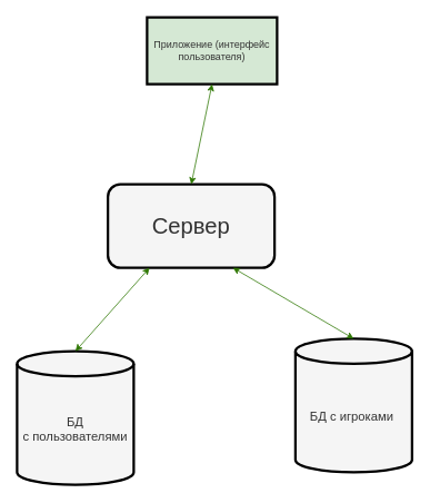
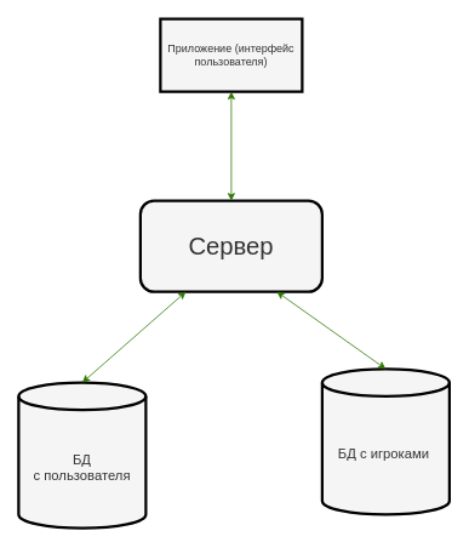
- <mxCell id="2" value="Приложение (интерфейс пользователя)" style="rounded=0;whiteSpace=wrap;html=1;fillColor=#d5e8d4;fontColor=#333333;strokeColor=#000000;strokeWidth=3;" vertex="1" parent="1"><mxGeometry x="176" y="20" width="156" height="80" as="geometry" /></mxCell>
+ <mxCell id="2" value="Приложение (интерфейс пользователя)" style="rounded=0;whiteSpace=wrap;html=1;fillColor=#f5f5f5;fontColor=#333333;strokeColor=#000000;strokeWidth=3;" vertex="1" parent="1"><mxGeometry x="176" y="20" width="156" height="80" as="geometry" /></mxCell>
- <mxCell id="3" value="&lt;font style=&quot;font-size: 27px;&quot;&gt;Сервер&lt;/font&gt;" style="rounded=1;whiteSpace=wrap;html=1;fillColor=#f5f5f5;fontColor=#333333;strokeColor=#000000;strokeWidth=3;" vertex="1" parent="1"><mxGeometry x="129" y="220" width="200" height="100" as="geometry" /></mxCell>
+ <mxCell id="3" value="&lt;font style=&quot;font-size: 27px;&quot;&gt;Сервер&lt;/font&gt;" style="rounded=1;whiteSpace=wrap;html=1;fillColor=#f5f5f5;fontColor=#333333;strokeColor=#000000;strokeWidth=3;" vertex="1" parent="1"><mxGeometry x="154" y="220" width="200" height="100" as="geometry" /></mxCell>
- <mxCell id="4" value="&lt;font style=&quot;font-size: 15px;&quot;&gt;БД &lt;br&gt;с пользователями&lt;/font&gt;" style="shape=cylinder3;whiteSpace=wrap;html=1;boundedLbl=1;backgroundOutline=1;size=15;fillColor=#f5f5f5;fontColor=#333333;strokeColor=#000000;strokeWidth=3;" vertex="1" parent="1"><mxGeometry x="20" y="420" width="140" height="160" as="geometry" /></mxCell>
+ <mxCell id="4" value="&lt;font style=&quot;font-size: 15px;&quot;&gt;БД &lt;br&gt;с пользователя&lt;/font&gt;" style="shape=cylinder3;whiteSpace=wrap;html=1;boundedLbl=1;backgroundOutline=1;size=15;fillColor=#f5f5f5;fontColor=#333333;strokeColor=#000000;strokeWidth=3;" vertex="1" parent="1"><mxGeometry x="20" y="420" width="140" height="160" as="geometry" /></mxCell>
